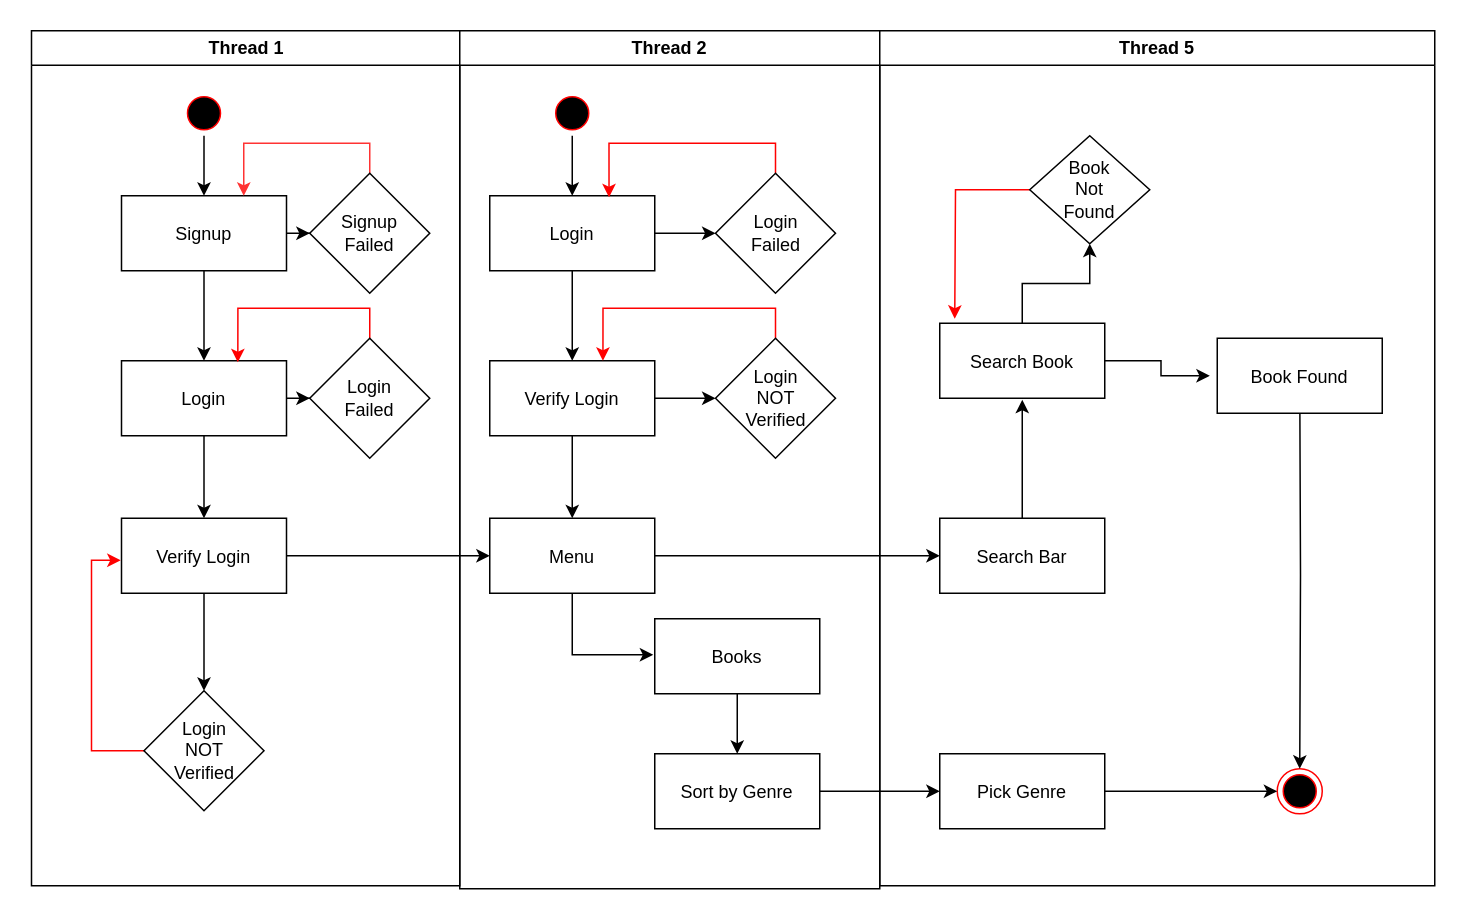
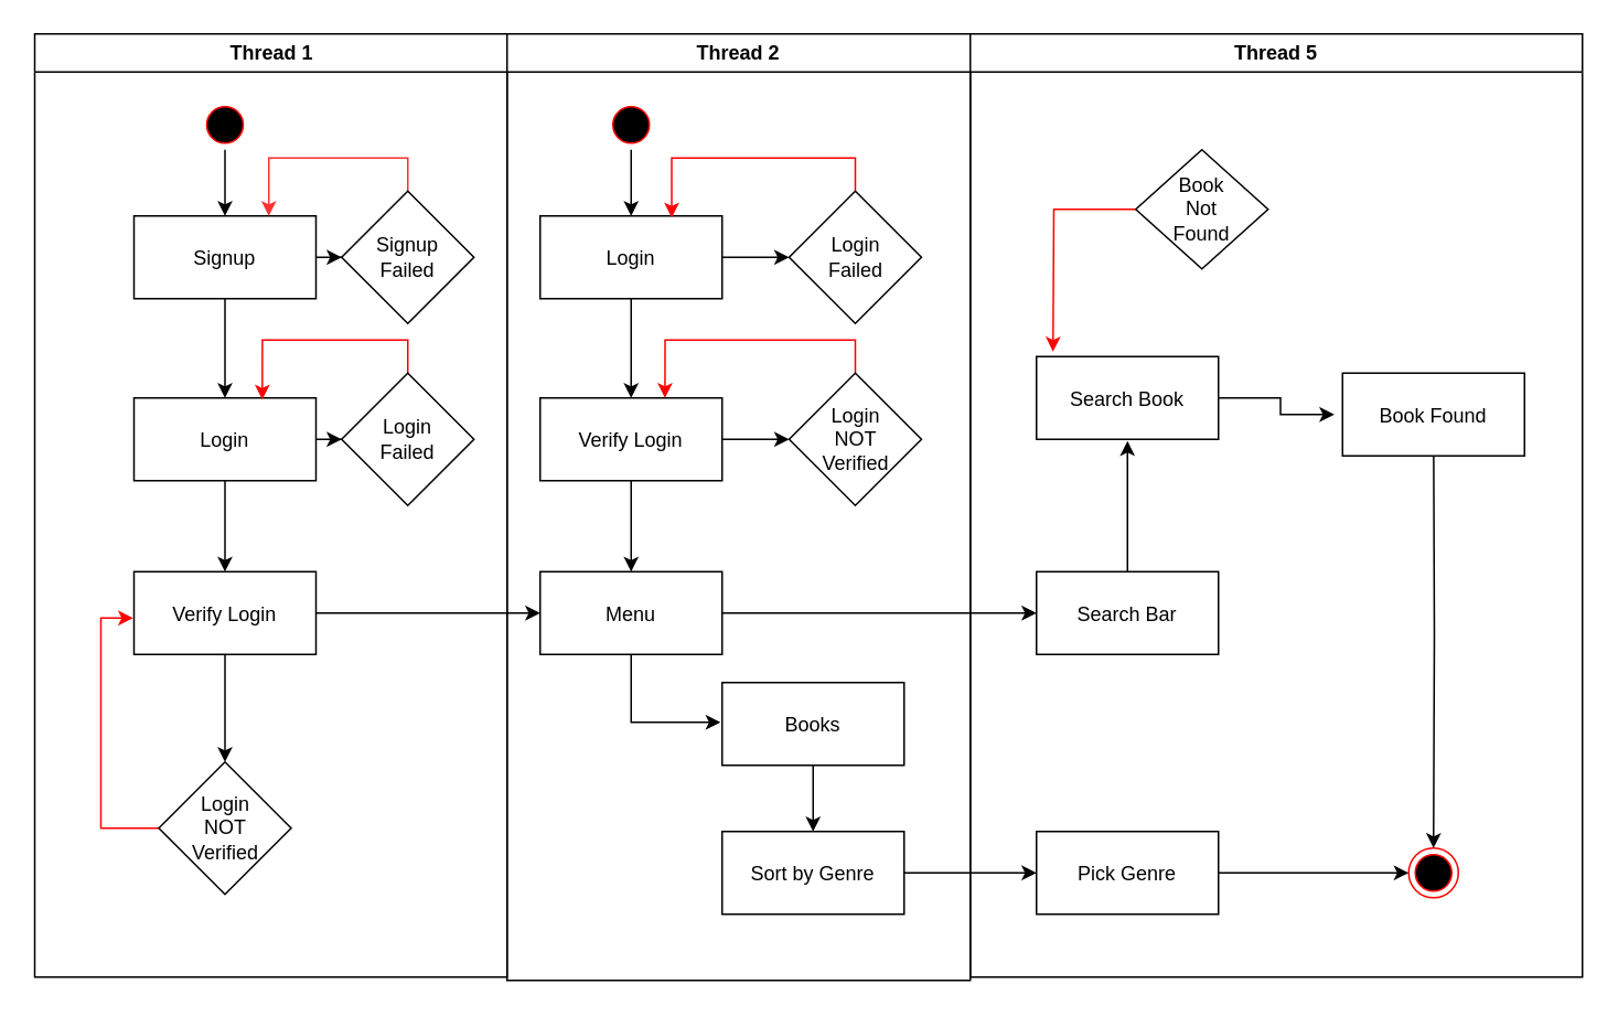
- <mxCell id="49" value="" style="edgeStyle=orthogonalEdgeStyle;rounded=0;orthogonalLoop=1;jettySize=auto;html=1;" parent="40" source="50" target="54" edge="1"><mxGeometry relative="1" as="geometry" /></mxCell>
